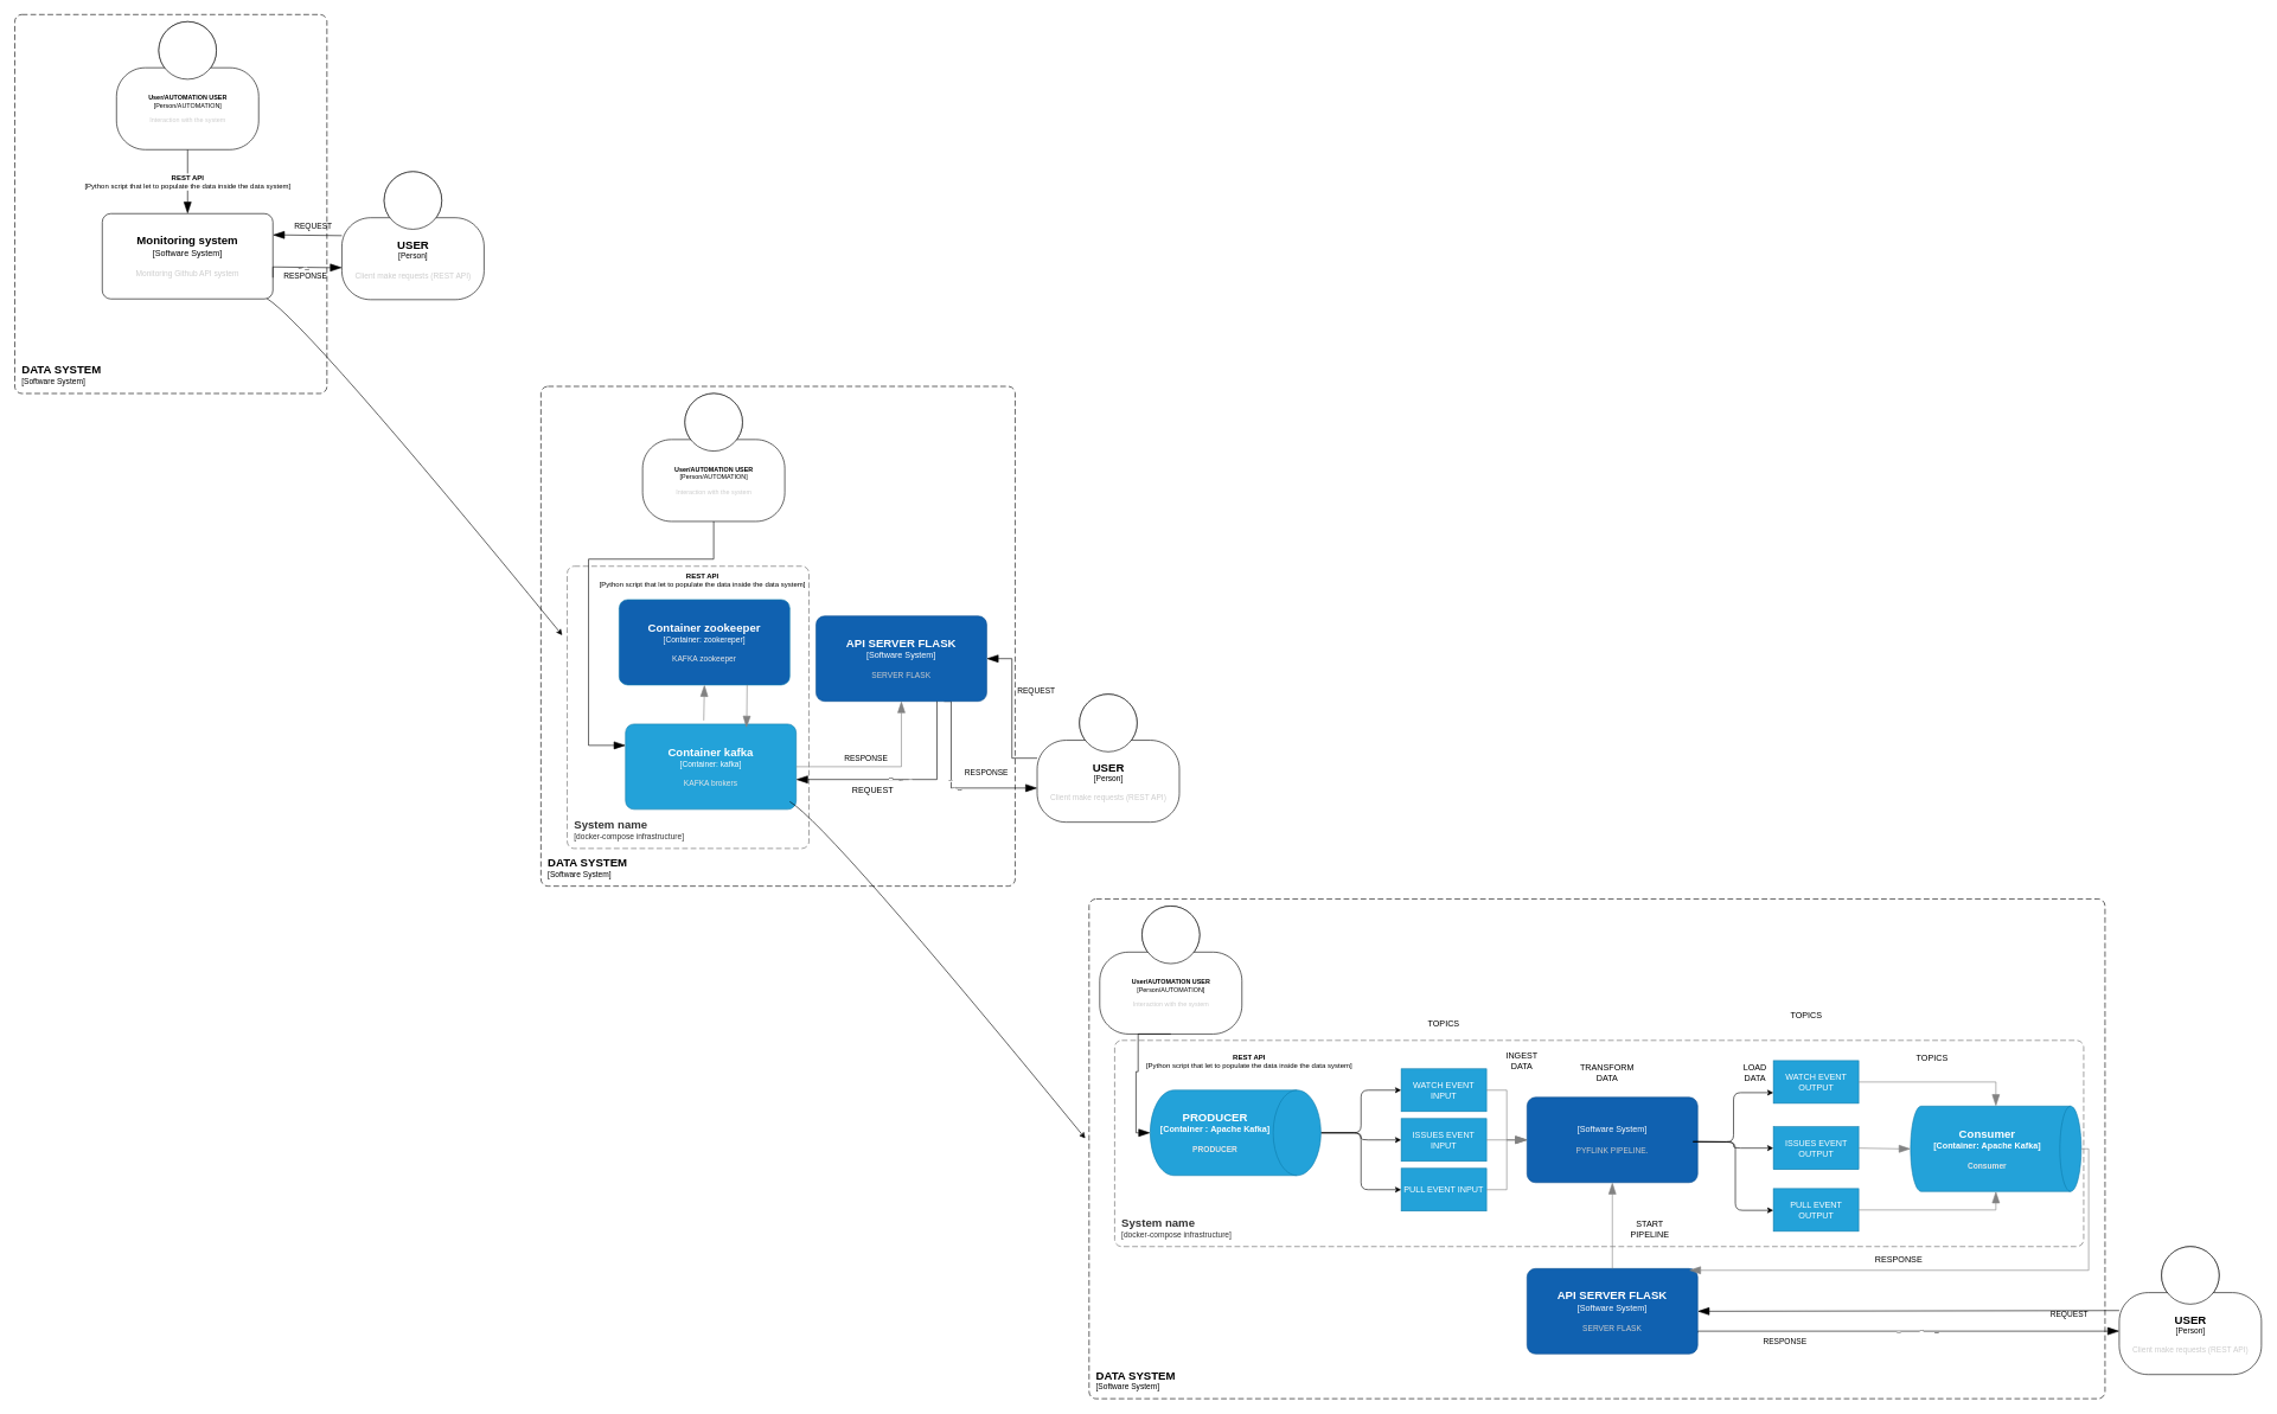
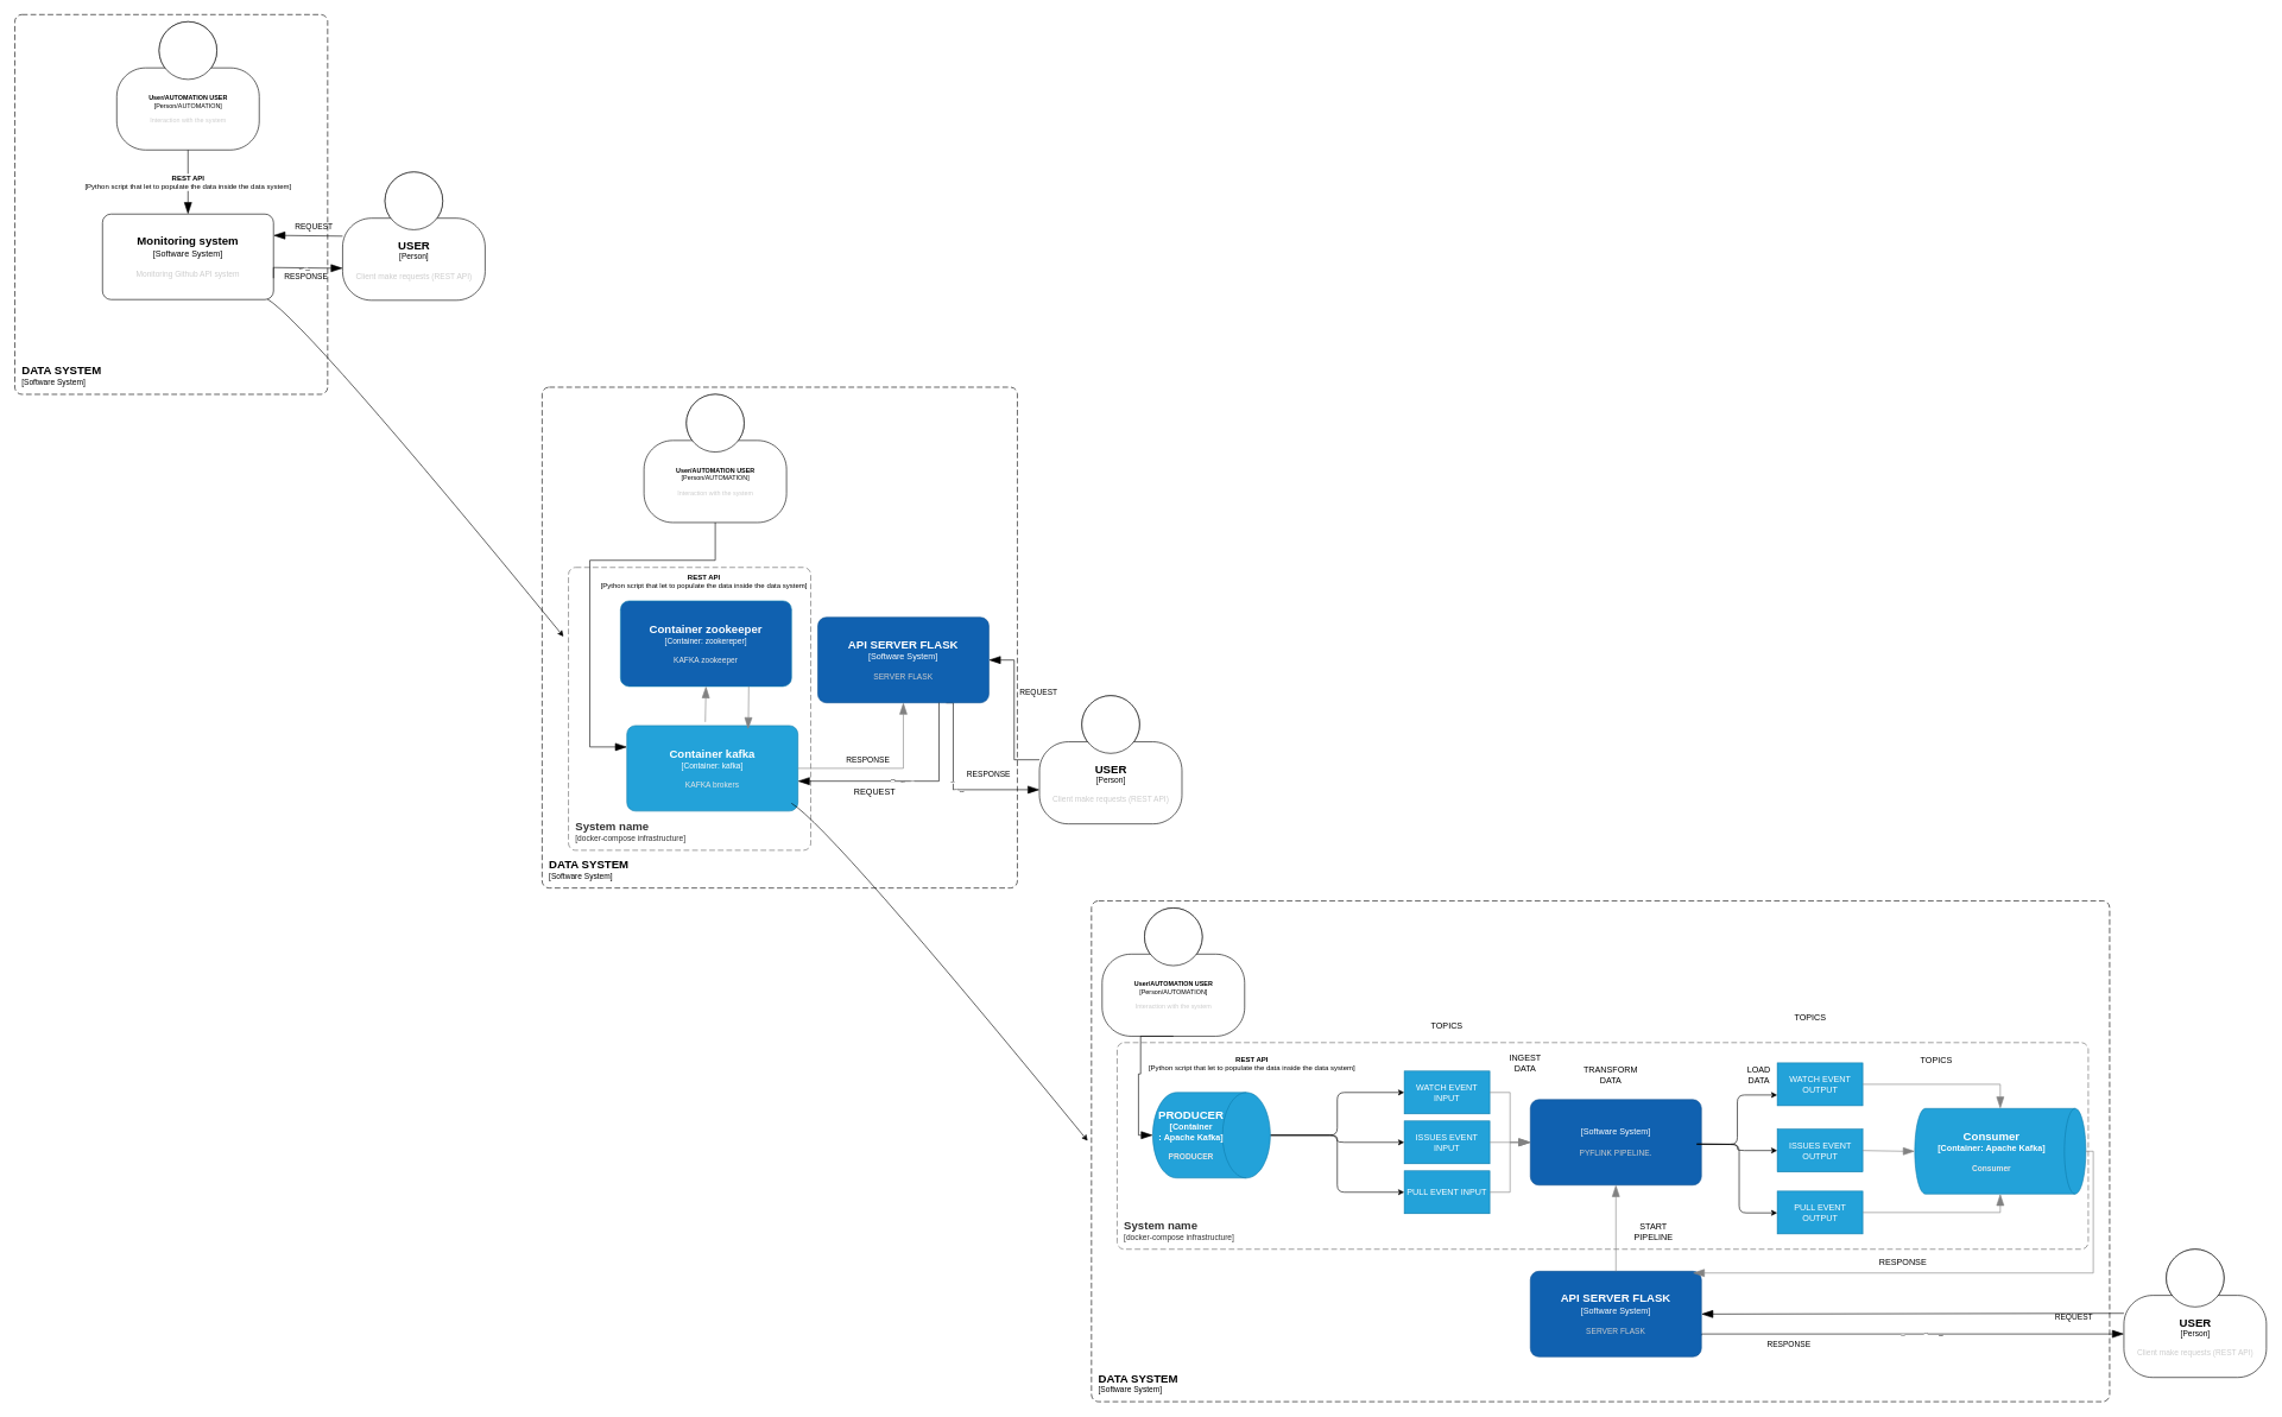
- <mxCell id="56" value="&lt;font style=&quot;font-size: 16px&quot;&gt;&lt;b&gt;PRODUCER&lt;/font&gt;&lt;div&gt;[Container :&amp;nbsp;Apache Kafka]&lt;/div&gt;&lt;br&gt;&lt;div&gt;&lt;font style=&quot;font-size: 11px&quot;&gt;&lt;font color=&quot;#E6E6E6&quot;&gt;PRODUCER&lt;/font&gt;&lt;/div&gt;" style="shape=cylinder3;size=33.545;direction=south;whiteSpace=wrap;html=1;boundedLbl=1;rounded=0;labelBackgroundColor=none;fillColor=#23A2D9;fontSize=12;fontColor=#ffffff;align=center;strokeColor=#0E7DAD;metaEdit=1;points=[[0.5,0,0],[1,0.25,0],[1,0.5,0],[1,0.75,0],[0.5,1,0],[0,0.75,0],[0,0.5,0],[0,0.25,0]];resizable=0;sketch=0;" vertex="1" parent="1"><mxGeometry x="1617" y="1533" width="240" height="120" as="geometry" /></mxCell>
+ <mxCell id="56" value="&lt;font style=&quot;font-size: 16px&quot;&gt;&lt;b&gt;PRODUCER&lt;/font&gt;&lt;div&gt;[Container :&amp;nbsp;Apache Kafka]&lt;/div&gt;&lt;br&gt;&lt;div&gt;&lt;font style=&quot;font-size: 11px&quot;&gt;&lt;font color=&quot;#E6E6E6&quot;&gt;PRODUCER&lt;/font&gt;&lt;/div&gt;" style="shape=cylinder3;size=33.545;direction=south;whiteSpace=wrap;html=1;boundedLbl=1;rounded=0;labelBackgroundColor=none;fillColor=#23A2D9;fontSize=12;fontColor=#ffffff;align=center;strokeColor=#0E7DAD;metaEdit=1;points=[[0.5,0,0],[1,0.25,0],[1,0.5,0],[1,0.75,0],[0.5,1,0],[0,0.75,0],[0,0.5,0],[0,0.25,0]];resizable=0;sketch=0;" vertex="1" parent="1"><mxGeometry x="1617" y="1533" width="165" height="120" as="geometry" /></mxCell>
